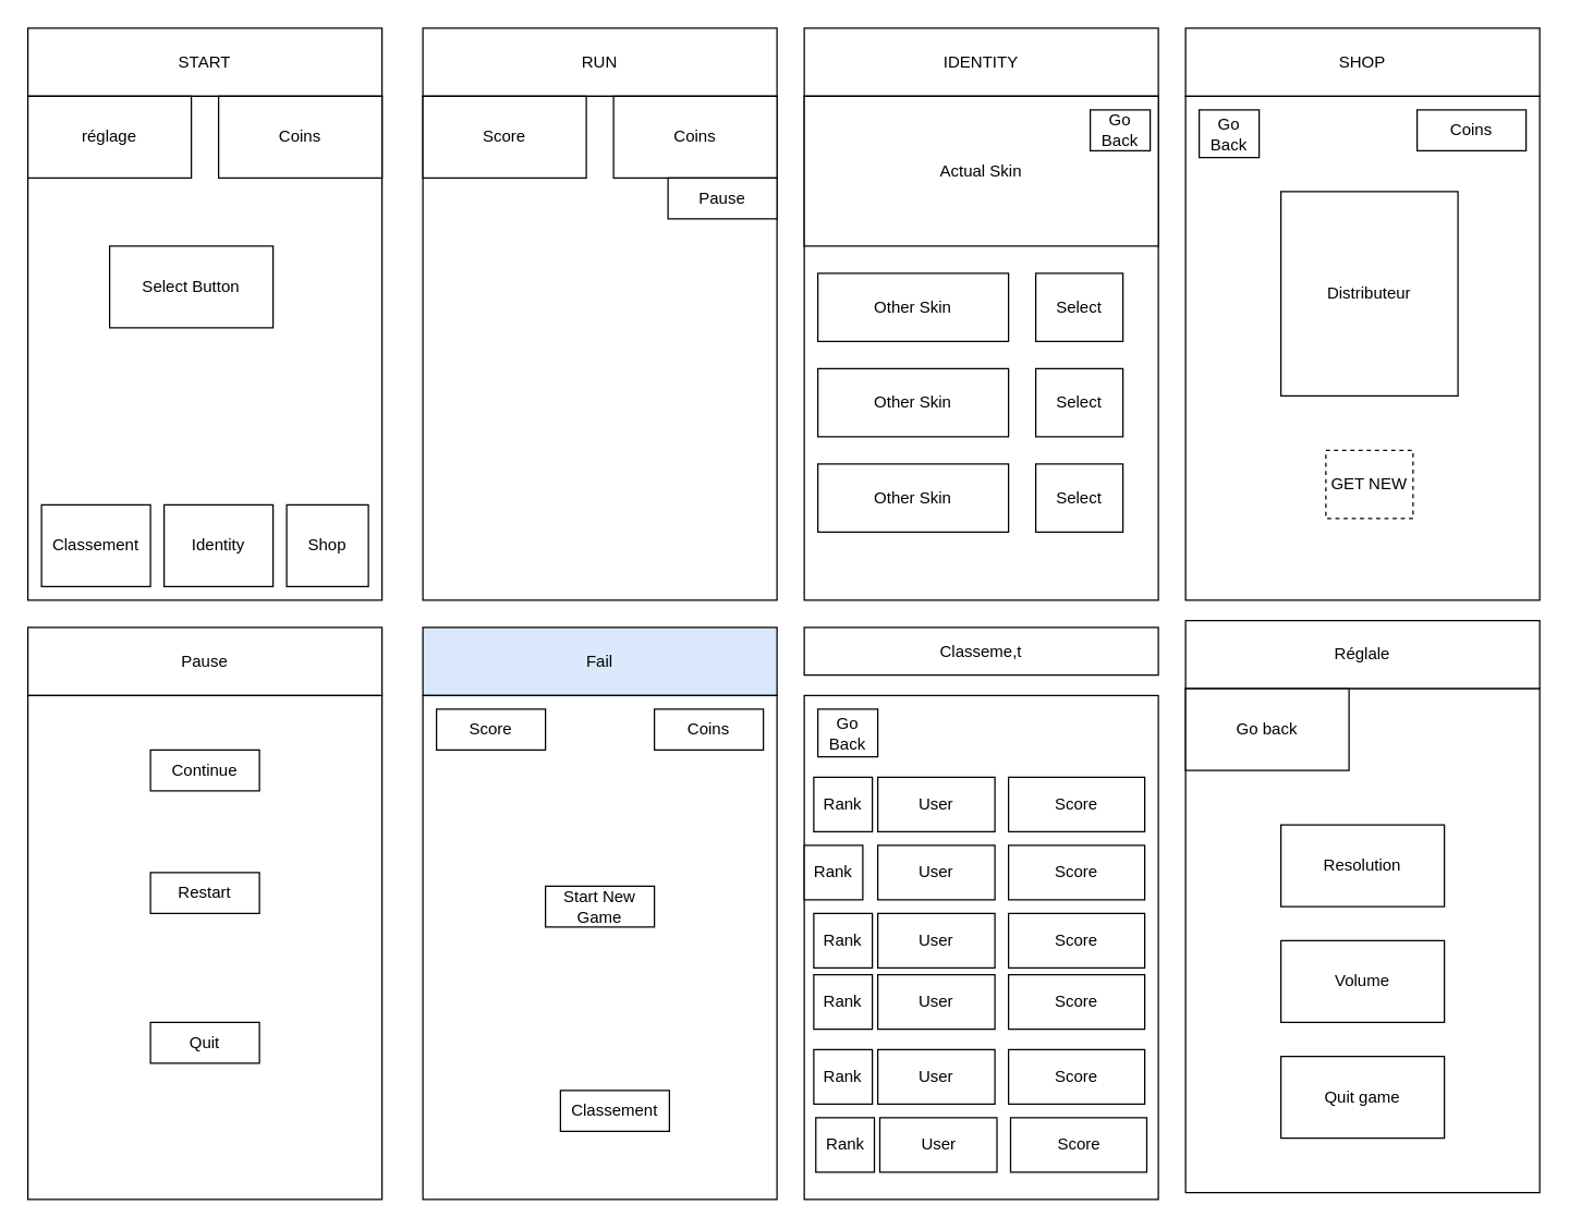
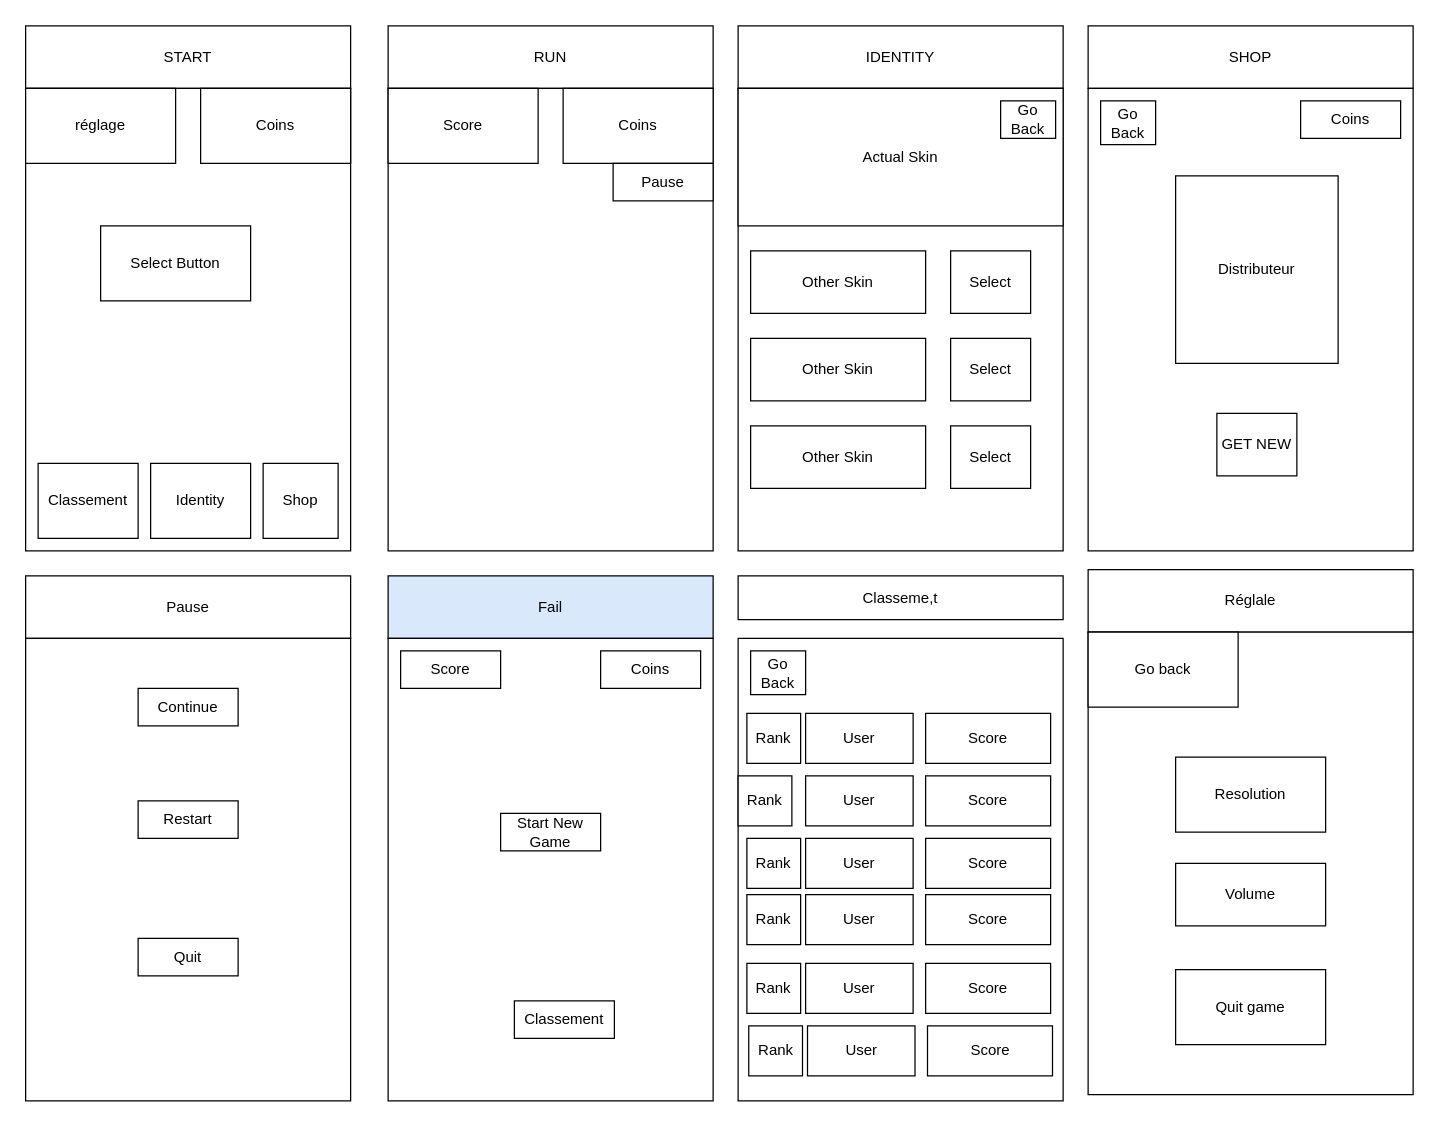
- <mxCell id="39" value="GET NEW" style="rounded=0;whiteSpace=wrap;html=1;dashed=1;" vertex="1" parent="1"><mxGeometry x="973" y="330" width="64" height="50" as="geometry" /></mxCell>
+ <mxCell id="39" value="GET NEW" style="rounded=0;whiteSpace=wrap;html=1;" vertex="1" parent="1"><mxGeometry x="973" y="330" width="64" height="50" as="geometry" /></mxCell>
- <mxCell id="67" value="Volume" style="rounded=0;whiteSpace=wrap;html=1;" vertex="1" parent="1"><mxGeometry x="940" y="690" width="120" height="60" as="geometry" /></mxCell>
+ <mxCell id="67" value="Volume" style="rounded=0;whiteSpace=wrap;html=1;" vertex="1" parent="1"><mxGeometry x="940" y="690" width="120" height="50" as="geometry" /></mxCell>
